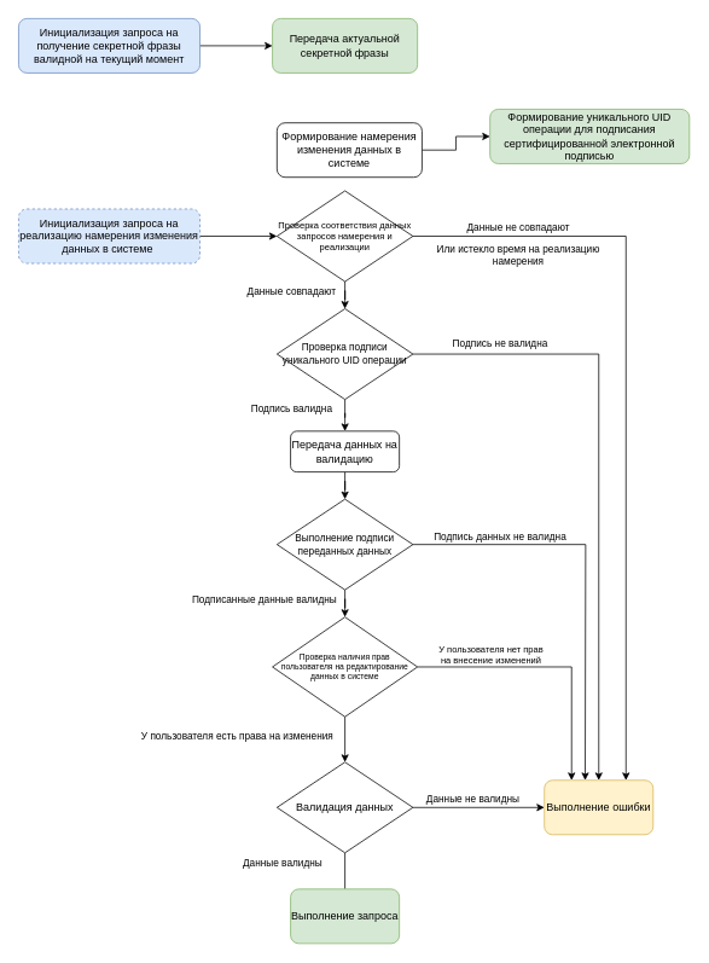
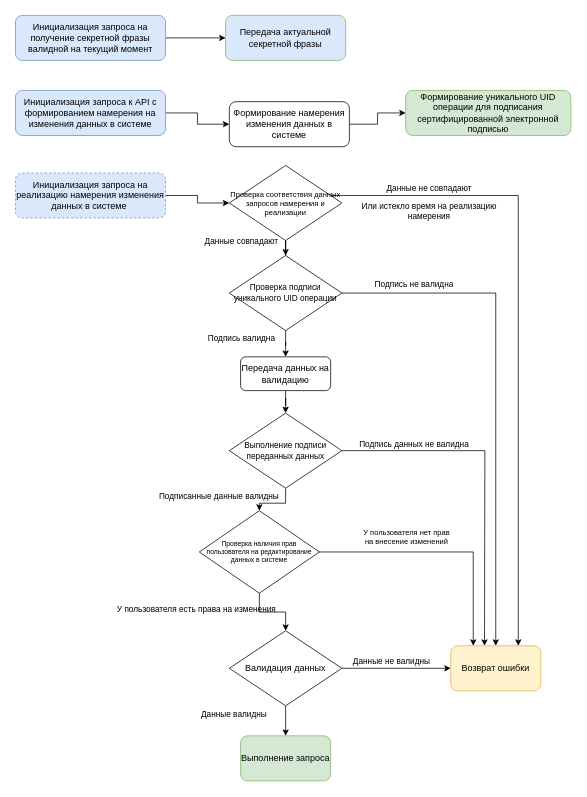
- <mxCell id="38" value="Передача актуальной секретной фразы" style="rounded=1;whiteSpace=wrap;html=1;fillColor=#d5e8d4;strokeColor=#82b366;" vertex="1" parent="1"><mxGeometry x="300" y="20" width="160" height="60" as="geometry" /></mxCell>
+ <mxCell id="38" value="Передача актуальной секретной фразы" style="rounded=1;whiteSpace=wrap;html=1;fillColor=#dae8fc;strokeColor=#82b366;" vertex="1" parent="1"><mxGeometry x="300" y="20" width="160" height="60" as="geometry" /></mxCell>
+ <mxCell id="21" value="Инициализация запроса к API с формированием намерения на изменения данных в системе" style="rounded=1;whiteSpace=wrap;html=1;fillColor=#dae8fc;strokeColor=#6c8ebf;" vertex="1" parent="1"><mxGeometry x="20" y="120" width="200" height="60" as="geometry" /></mxCell>
+ <mxCell id="20" style="edgeStyle=orthogonalEdgeStyle;rounded=0;orthogonalLoop=1;jettySize=auto;html=1;entryX=0;entryY=0.5;entryDx=0;entryDy=0;verticalAlign=bottom;" edge="1" parent="1" source="21" target="6"><mxGeometry relative="1" as="geometry" /></mxCell>
- <mxCell id="35" value="Проверка соответствия данных запросов намерения и реализации" style="rhombus;whiteSpace=wrap;html=1;fontSize=10;" vertex="1" parent="1"><mxGeometry x="305" y="210" width="150" height="100" as="geometry" /></mxCell>
+ <mxCell id="35" value="Проверка соответствия данных запросов намерения и реализации" style="rhombus;whiteSpace=wrap;html=1;fontSize=10;" vertex="1" parent="1"><mxGeometry x="305" y="220" width="150" height="100" as="geometry" /></mxCell>
- <mxCell id="32" value="Проверка наличия прав пользователя на редактирование данных в системе" style="rhombus;whiteSpace=wrap;html=1;fontSize=9;" vertex="1" parent="1"><mxGeometry x="300" y="680" width="160" height="110" as="geometry" /></mxCell>
+ <mxCell id="32" value="Проверка наличия прав пользователя на редактирование данных в системе" style="rhombus;whiteSpace=wrap;html=1;fontSize=9;" vertex="1" parent="1"><mxGeometry x="265" y="680" width="160" height="110" as="geometry" /></mxCell>
- <mxCell id="28" value="Выполнение ошибки" style="rounded=1;whiteSpace=wrap;html=1;fillColor=#fff2cc;strokeColor=#d6b656;" vertex="1" parent="1"><mxGeometry x="600" y="860" width="120" height="60" as="geometry" /></mxCell>
+ <mxCell id="28" value="Возврат ошибки" style="rounded=1;whiteSpace=wrap;html=1;fillColor=#fff2cc;strokeColor=#d6b656;" vertex="1" parent="1"><mxGeometry x="600" y="860" width="120" height="60" as="geometry" /></mxCell>
- <mxCell id="24" style="edgeStyle=orthogonalEdgeStyle;rounded=0;orthogonalLoop=1;jettySize=auto;html=1;entryX=0.5;entryY=0;entryDx=0;entryDy=0;verticalAlign=bottom;endArrow=none;" edge="1" parent="1" source="26" target="27"><mxGeometry relative="1" as="geometry" /></mxCell>
+ <mxCell id="24" style="edgeStyle=orthogonalEdgeStyle;rounded=0;orthogonalLoop=1;jettySize=auto;html=1;entryX=0.5;entryY=0;entryDx=0;entryDy=0;verticalAlign=bottom;" edge="1" parent="1" source="26" target="27"><mxGeometry relative="1" as="geometry" /></mxCell>
